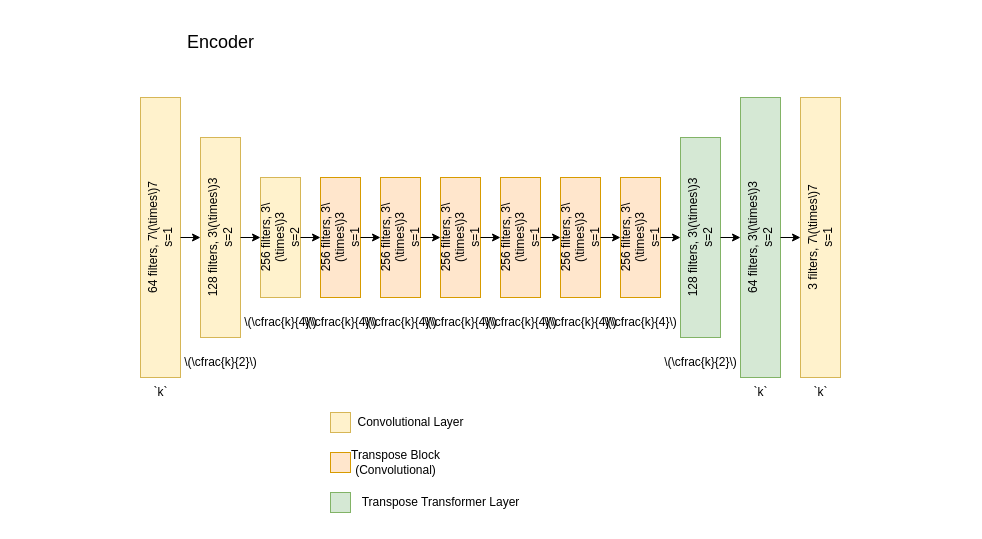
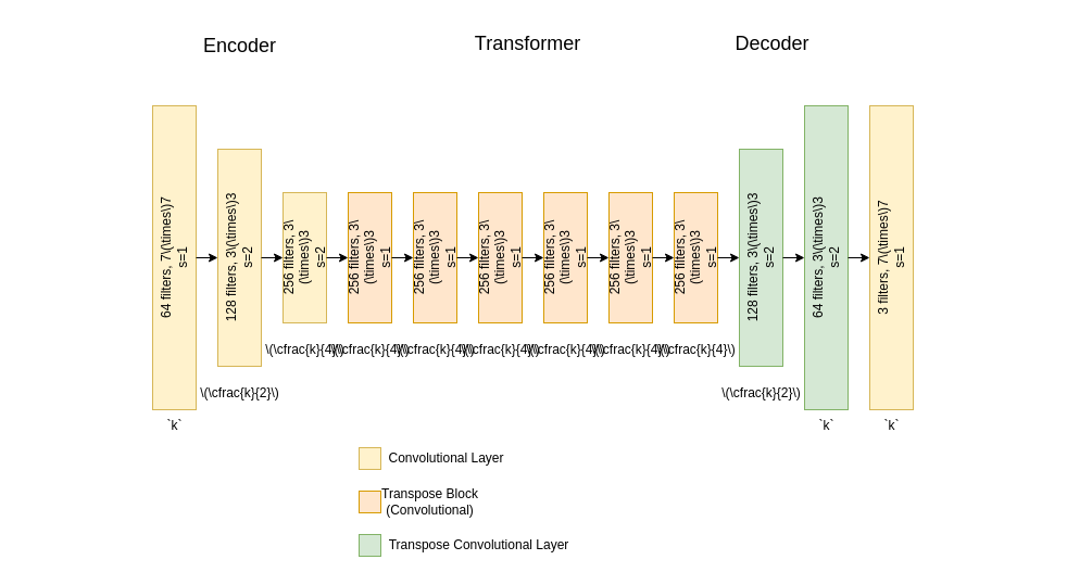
+ <mxCell id="44" value="&lt;font style=&quot;font-size: 18px;&quot;&gt;Transformer&lt;/font&gt;" style="text;html=1;align=center;verticalAlign=middle;resizable=0;points=[];autosize=1;strokeColor=none;fillColor=none;" vertex="1" parent="1"><mxGeometry x="425" y="20" width="120" height="40" as="geometry" /></mxCell>
+ <mxCell id="45" value="&lt;font style=&quot;font-size: 18px;&quot;&gt;Decoder&lt;/font&gt;" style="text;html=1;align=center;verticalAlign=middle;resizable=0;points=[];autosize=1;strokeColor=none;fillColor=none;" vertex="1" parent="1"><mxGeometry x="665" y="20" width="90" height="40" as="geometry" /></mxCell>
- <mxCell id="42" value="Transpose Transformer Layer" style="text;html=1;align=center;verticalAlign=middle;resizable=0;points=[];autosize=1;strokeColor=none;fillColor=none;" vertex="1" parent="1"><mxGeometry x="345" y="487" width="190" height="30" as="geometry" /></mxCell>
+ <mxCell id="42" value="Transpose Convolutional Layer" style="text;html=1;align=center;verticalAlign=middle;resizable=0;points=[];autosize=1;strokeColor=none;fillColor=none;" vertex="1" parent="1"><mxGeometry x="345" y="487" width="190" height="30" as="geometry" /></mxCell>
